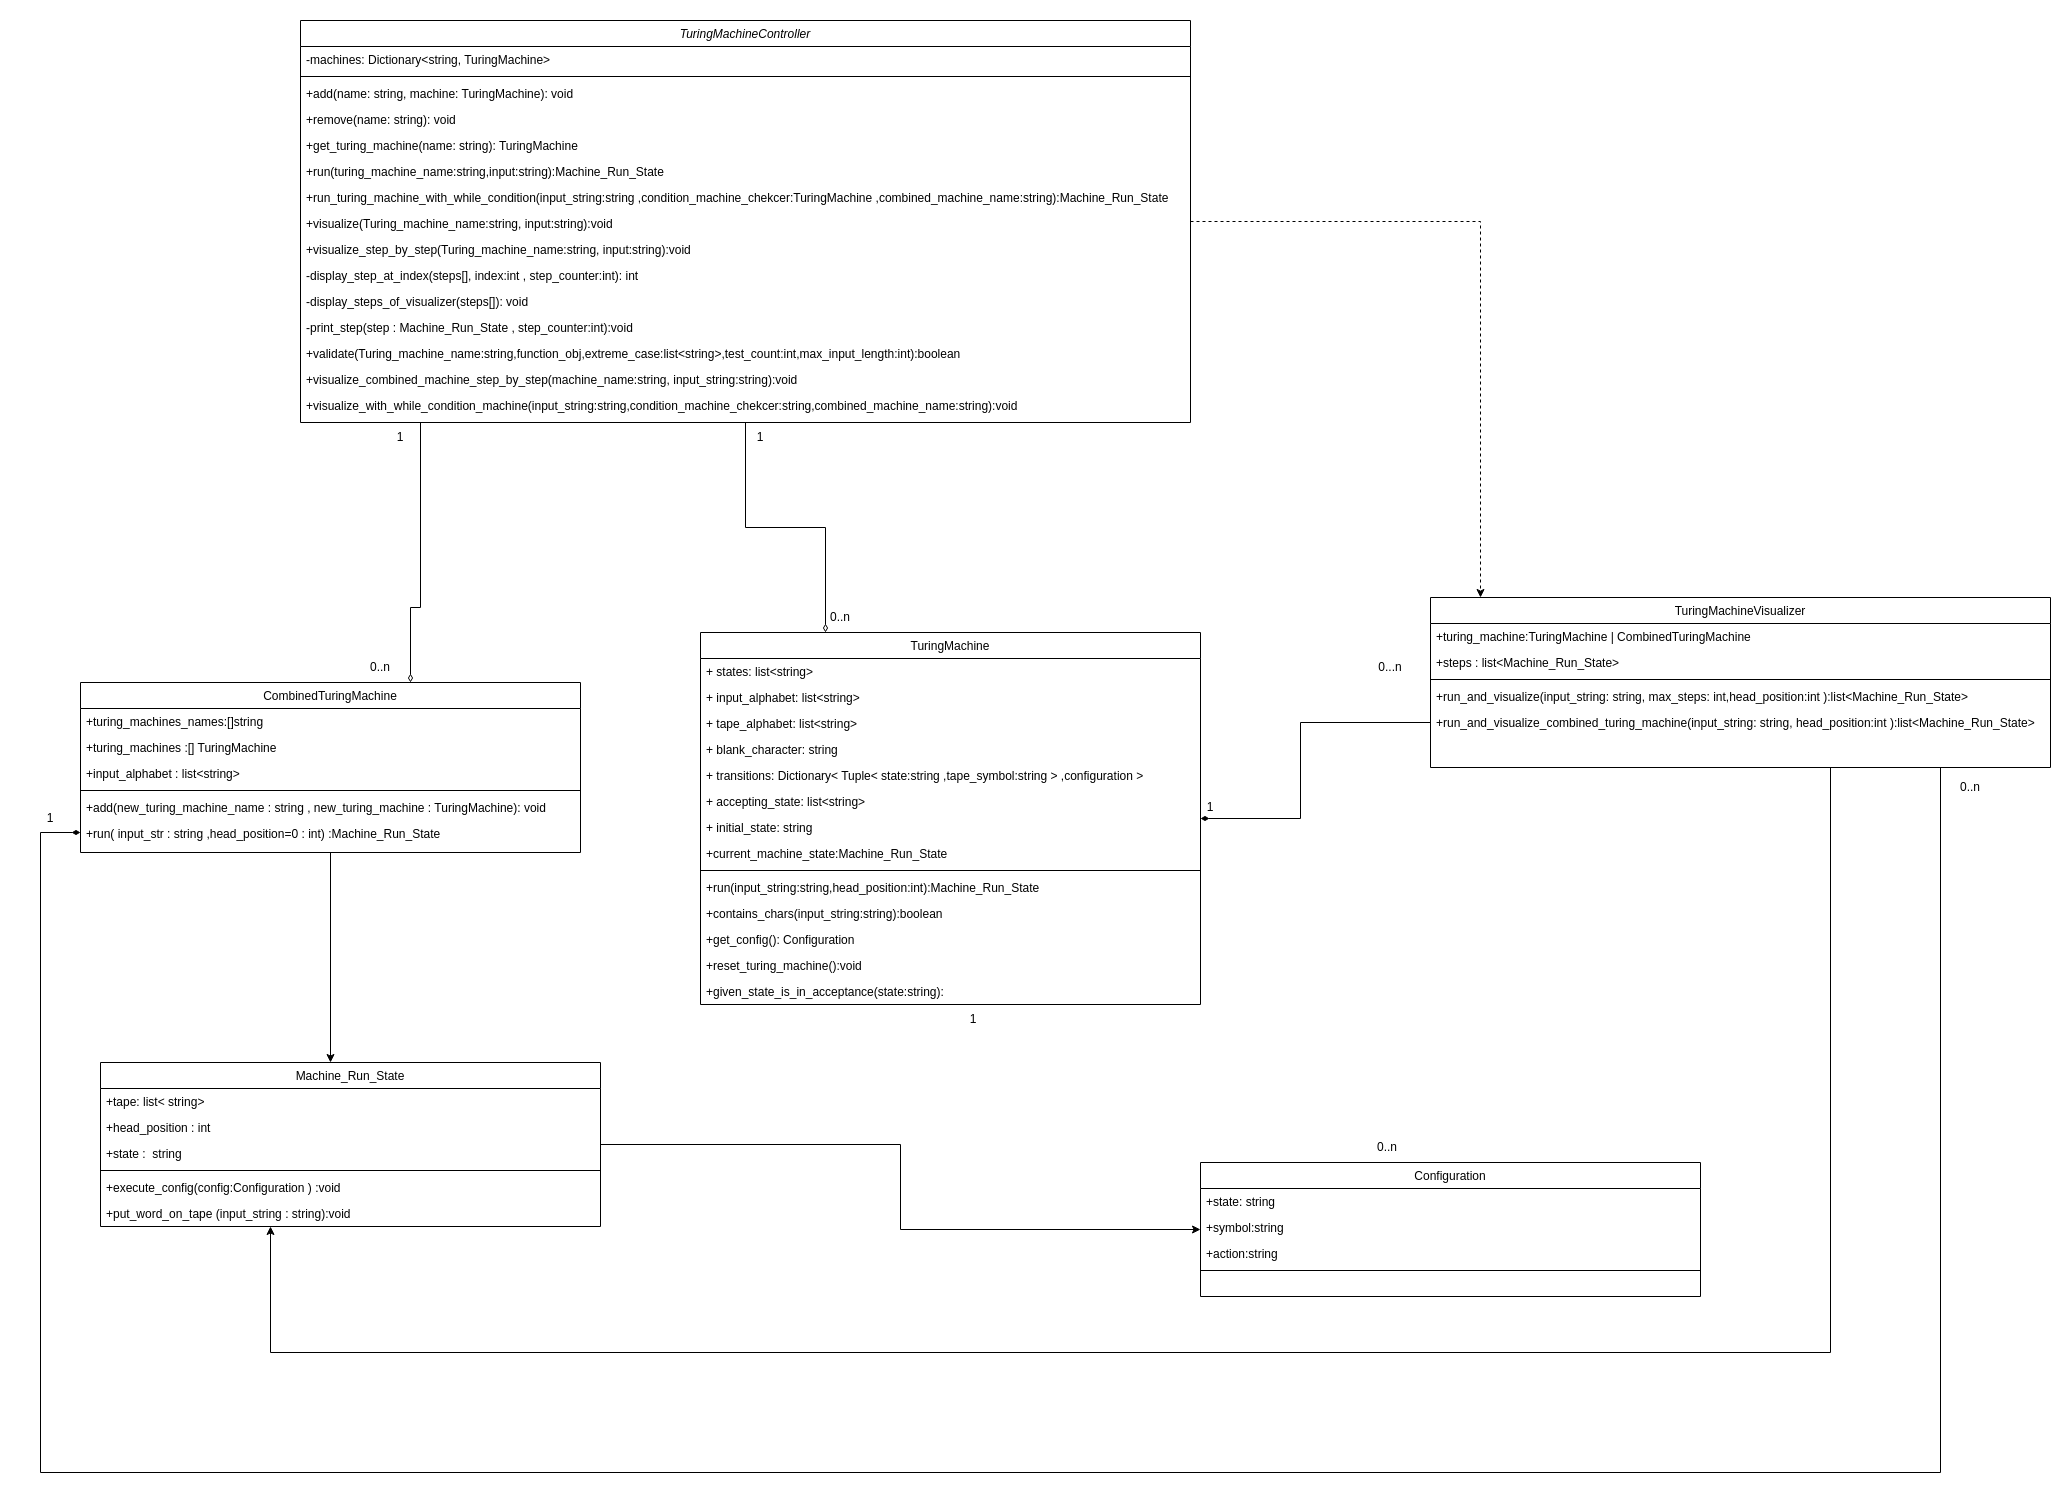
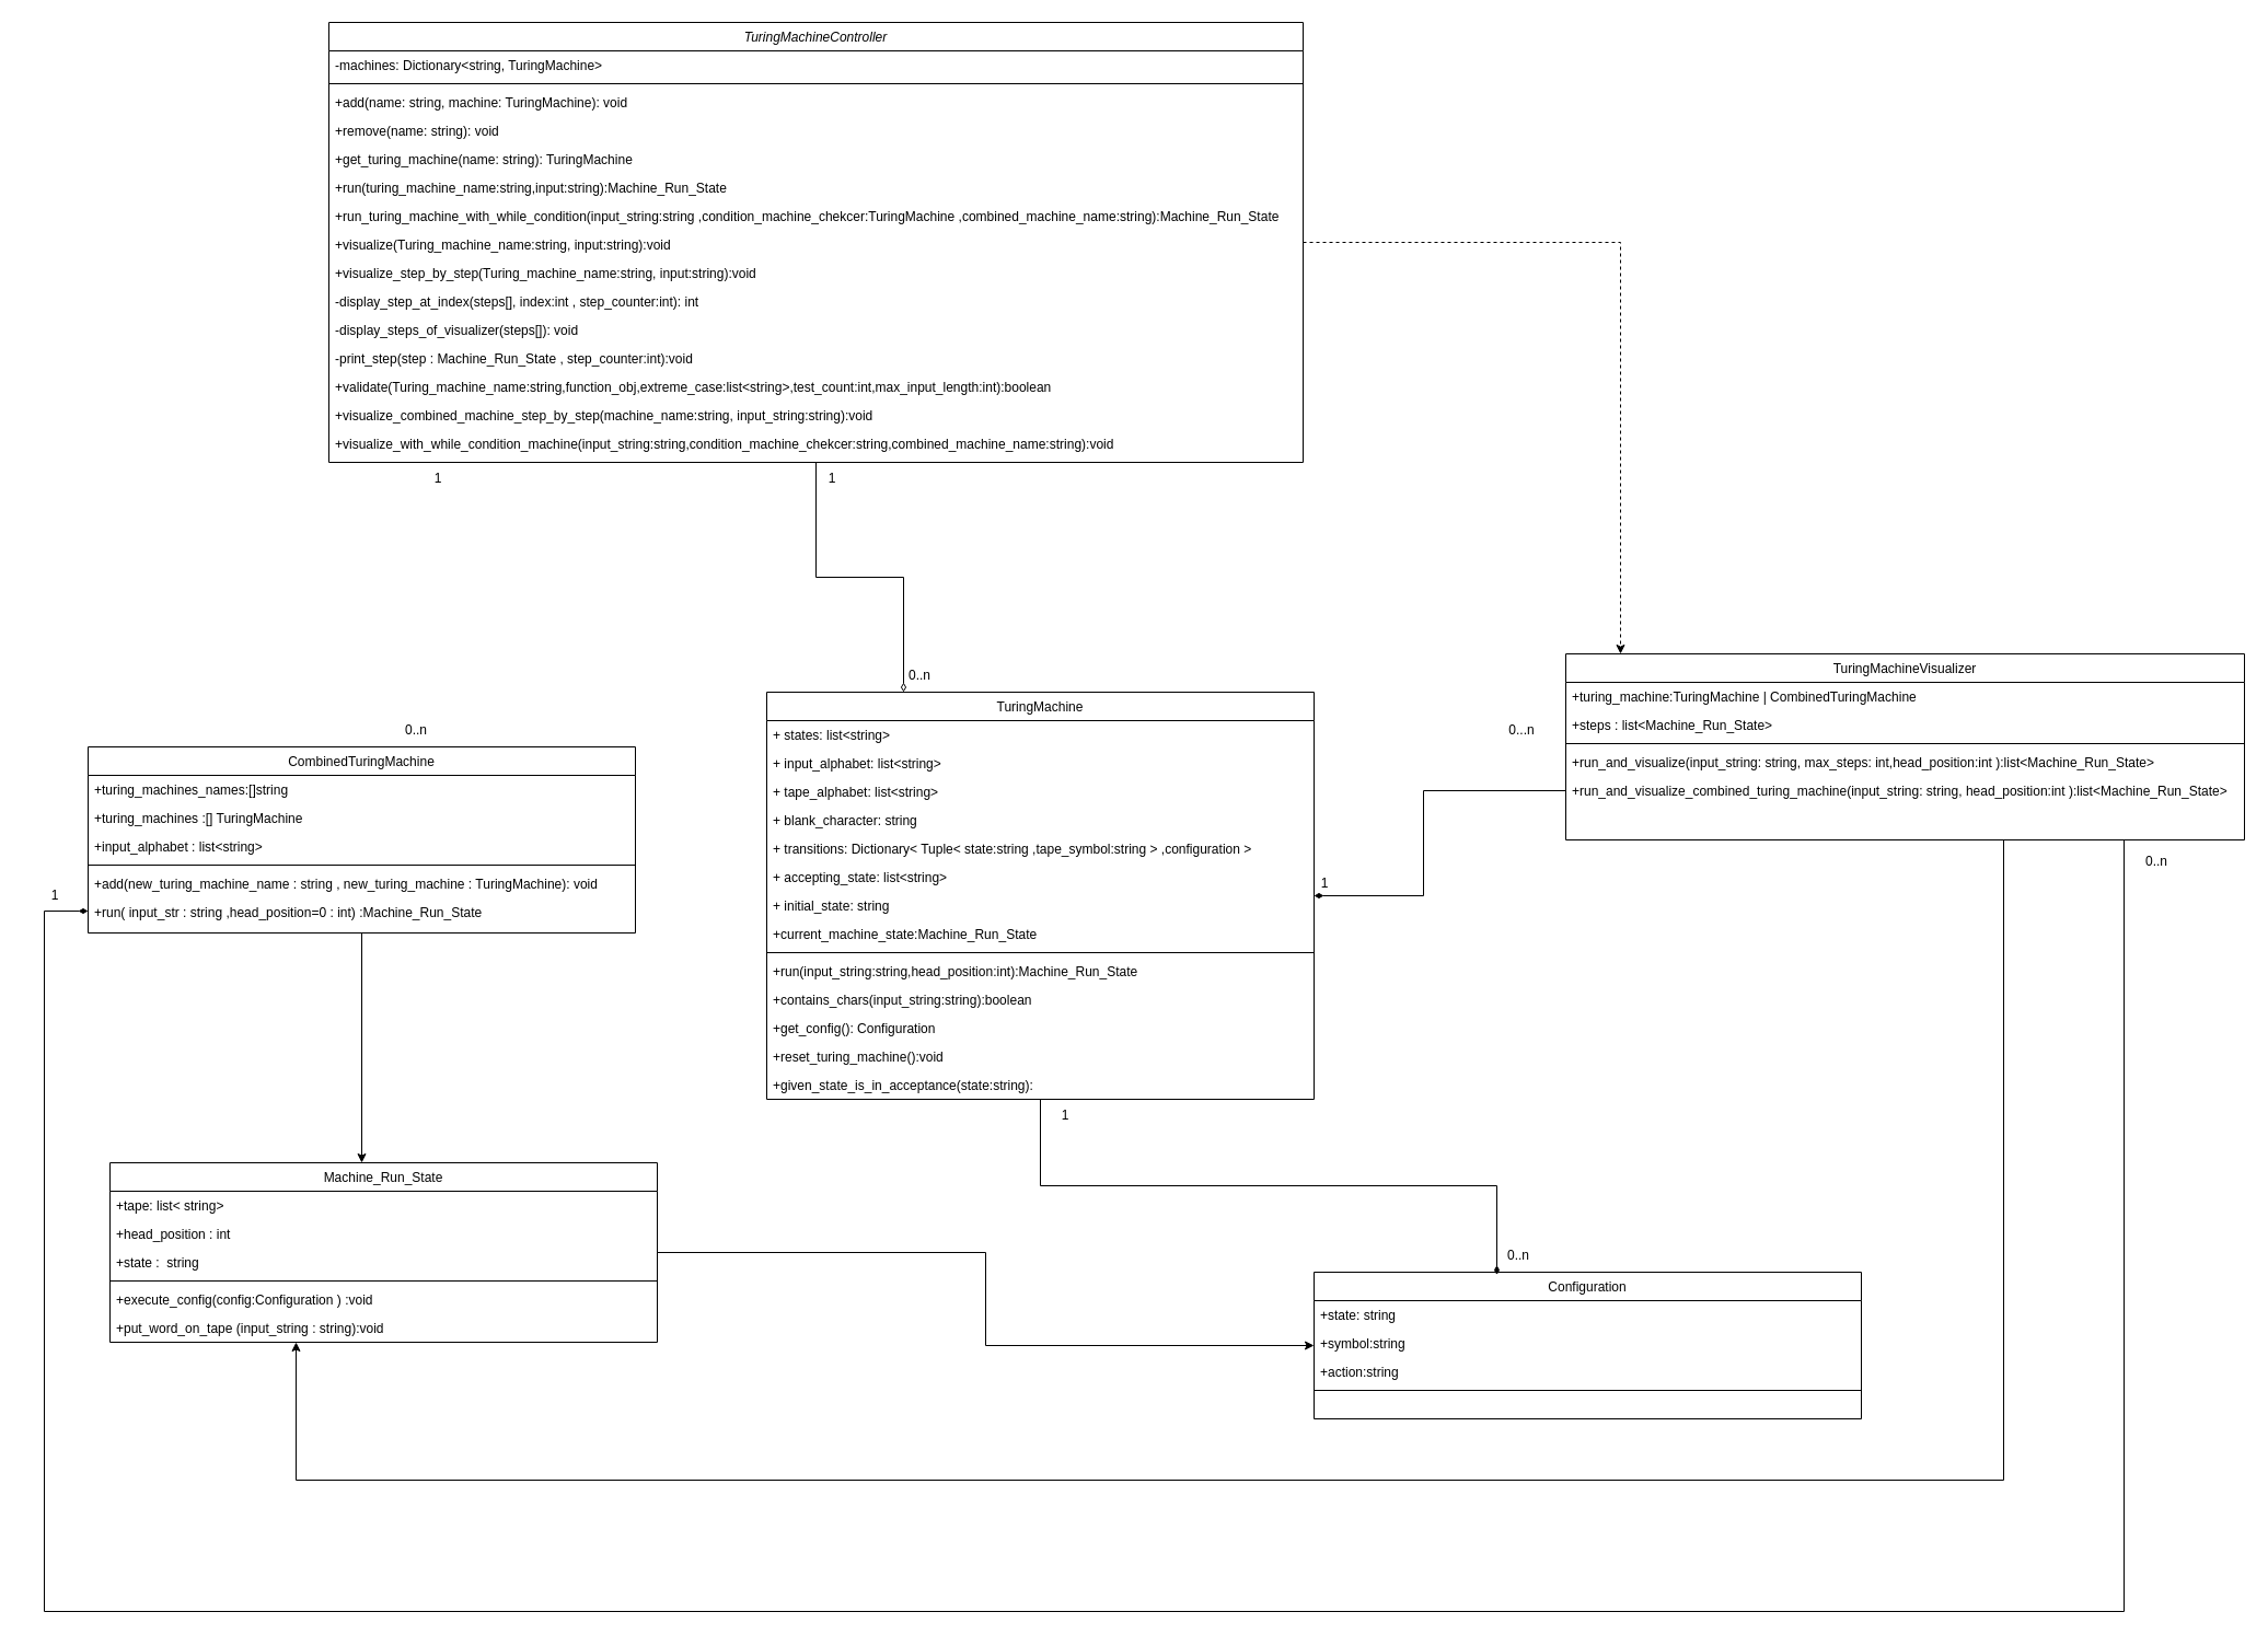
- <mxCell id="3" style="edgeStyle=orthogonalEdgeStyle;rounded=0;orthogonalLoop=1;jettySize=auto;html=1;endArrow=diamondThin;endFill=0;" edge="1" parent="1" source="5" target="22"><mxGeometry relative="1" as="geometry"><Array as="points"><mxPoint x="420" y="607" /><mxPoint x="410" y="607" /></Array></mxGeometry></mxCell>
+ <mxCell id="66" style="edgeStyle=orthogonalEdgeStyle;rounded=0;orthogonalLoop=1;jettySize=auto;html=1;entryX=0.334;entryY=0.019;entryDx=0;entryDy=0;entryPerimeter=0;endArrow=diamondThin;endFill=1;" edge="1" parent="1" source="29" target="44"><mxGeometry relative="1" as="geometry" /></mxCell>
